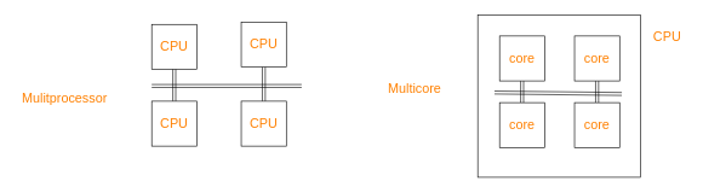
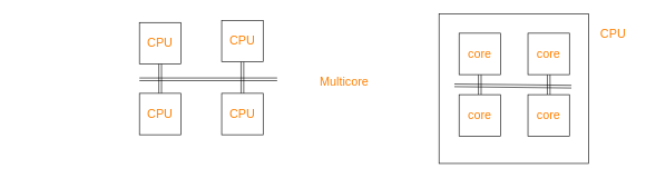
- <mxCell id="10" value="Multicore" style="text;html=1;align=center;verticalAlign=middle;resizable=0;points=[];autosize=1;strokeColor=none;fillColor=none;fontSize=18;fontColor=#FF8000;" vertex="1" parent="1"><mxGeometry x="523" y="105" width="91" height="34" as="geometry" /></mxCell>
+ <mxCell id="10" value="Multicore" style="text;html=1;align=center;verticalAlign=middle;resizable=0;points=[];autosize=1;strokeColor=none;fillColor=none;fontSize=18;fontColor=#FF8000;" vertex="1" parent="1"><mxGeometry x="468" y="105" width="91" height="34" as="geometry" /></mxCell>
- <mxCell id="2" value="&lt;font color=&quot;#ff8000&quot; style=&quot;font-size: 18px;&quot;&gt;Mulitprocessor&lt;/font&gt;" style="text;html=1;align=center;verticalAlign=middle;resizable=0;points=[];autosize=1;strokeColor=none;fillColor=none;" vertex="1" parent="1"><mxGeometry x="20" y="118" width="135" height="34" as="geometry" /></mxCell>
